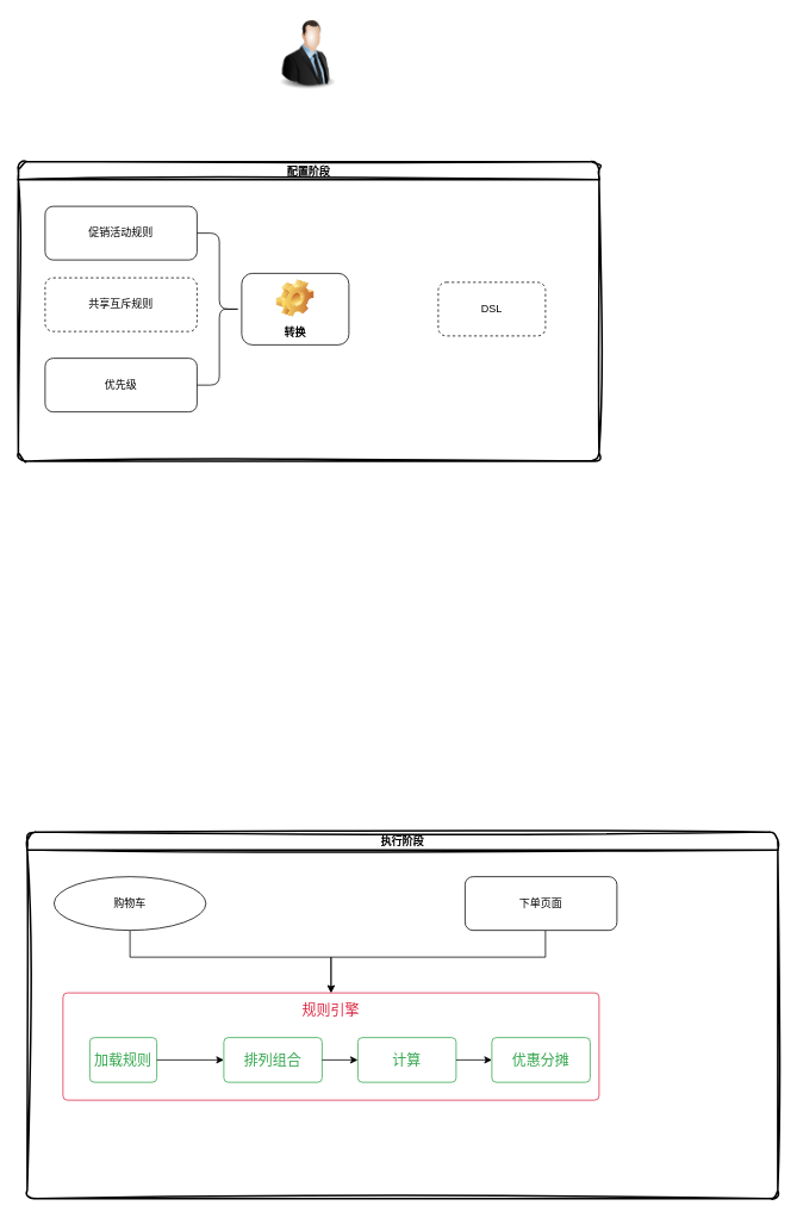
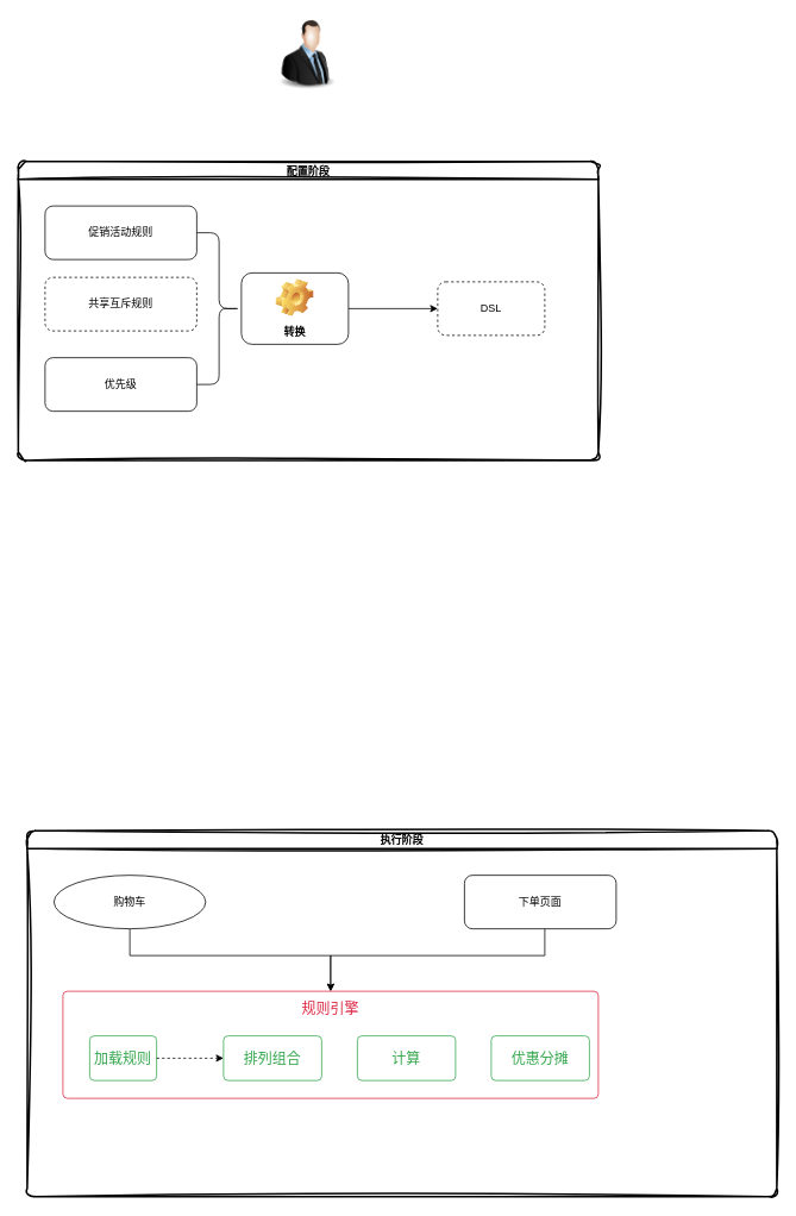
+ <mxCell id="7" style="edgeStyle=orthogonalEdgeStyle;rounded=0;orthogonalLoop=1;jettySize=auto;html=1;entryX=0;entryY=0.5;entryDx=0;entryDy=0;" edge="1" parent="2" source="8" target="9"><mxGeometry relative="1" as="geometry" /></mxCell>
- <mxCell id="17" value="" style="edgeStyle=orthogonalEdgeStyle;rounded=0;orthogonalLoop=1;jettySize=auto;html=1;" edge="1" source="16" target="18" parent="10"><mxGeometry relative="1" as="geometry" /></mxCell>
+ <mxCell id="17" value="" style="edgeStyle=orthogonalEdgeStyle;rounded=0;orthogonalLoop=1;jettySize=auto;html=1;dashed=1;" edge="1" source="16" target="18" parent="10"><mxGeometry relative="1" as="geometry" /></mxCell>
- <mxCell id="19" value="" style="edgeStyle=orthogonalEdgeStyle;rounded=0;orthogonalLoop=1;jettySize=auto;html=1;" edge="1" target="20" source="18" parent="10"><mxGeometry relative="1" as="geometry"><mxPoint x="240" y="1255" as="sourcePoint" /></mxGeometry></mxCell>
- <mxCell id="21" value="" style="edgeStyle=orthogonalEdgeStyle;rounded=0;orthogonalLoop=1;jettySize=auto;html=1;" edge="1" target="22" source="20" parent="10"><mxGeometry relative="1" as="geometry"><mxPoint x="390" y="1255" as="sourcePoint" /></mxGeometry></mxCell>
